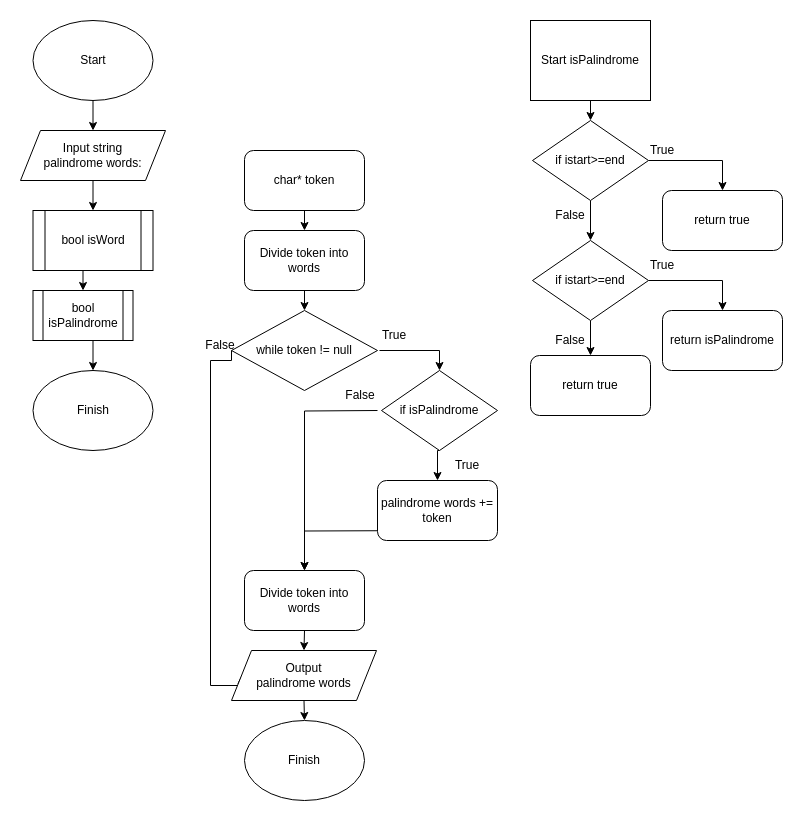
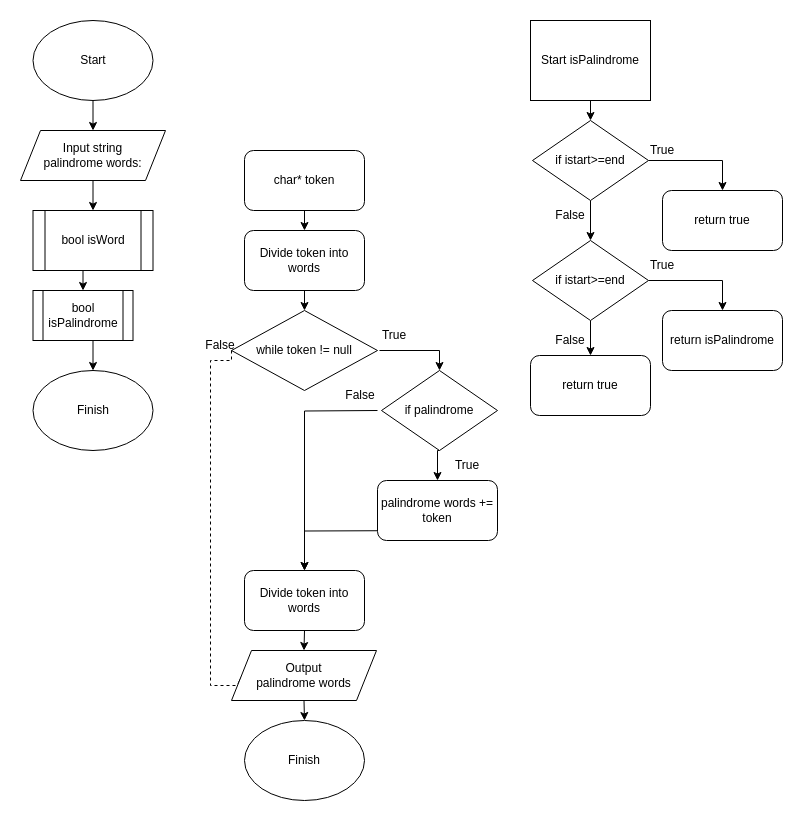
- <mxCell id="19" value="if isPalindrome" style="rhombus;whiteSpace=wrap;html=1;" vertex="1" parent="1"><mxGeometry x="381" y="370" width="116" height="80" as="geometry" /></mxCell>
+ <mxCell id="19" value="if palindrome" style="rhombus;whiteSpace=wrap;html=1;" vertex="1" parent="1"><mxGeometry x="381" y="370" width="116" height="80" as="geometry" /></mxCell>
- <mxCell id="13" style="edgeStyle=orthogonalEdgeStyle;rounded=0;orthogonalLoop=1;jettySize=auto;html=1;exitX=0;exitY=0.5;exitDx=0;exitDy=0;entryX=0;entryY=0.5;entryDx=0;entryDy=0;" edge="1" parent="1" source="14" target="25"><mxGeometry relative="1" as="geometry"><Array as="points"><mxPoint x="210" y="360" /><mxPoint x="210" y="685" /></Array></mxGeometry></mxCell>
+ <mxCell id="13" style="edgeStyle=orthogonalEdgeStyle;rounded=0;orthogonalLoop=1;jettySize=auto;html=1;exitX=0;exitY=0.5;exitDx=0;exitDy=0;entryX=0;entryY=0.5;entryDx=0;entryDy=0;dashed=1;" edge="1" parent="1" source="14" target="25"><mxGeometry relative="1" as="geometry"><Array as="points"><mxPoint x="210" y="360" /><mxPoint x="210" y="685" /></Array></mxGeometry></mxCell>
